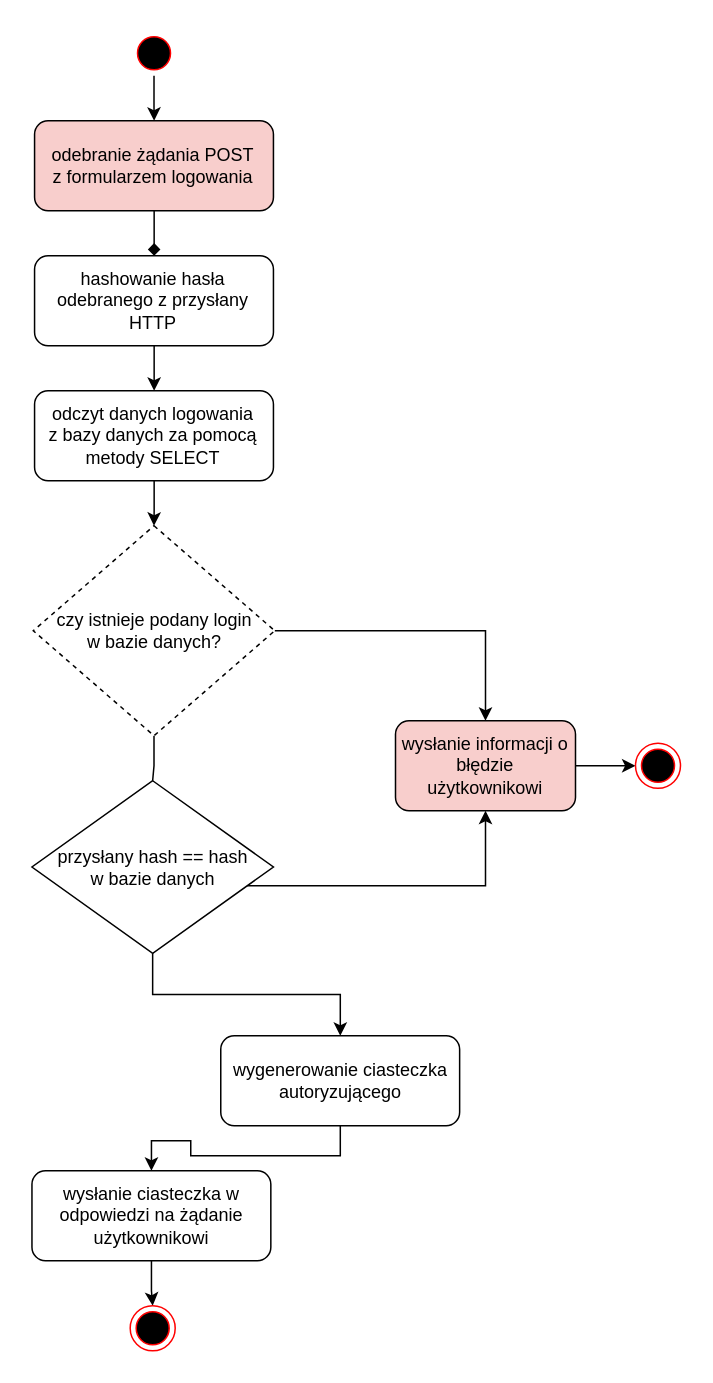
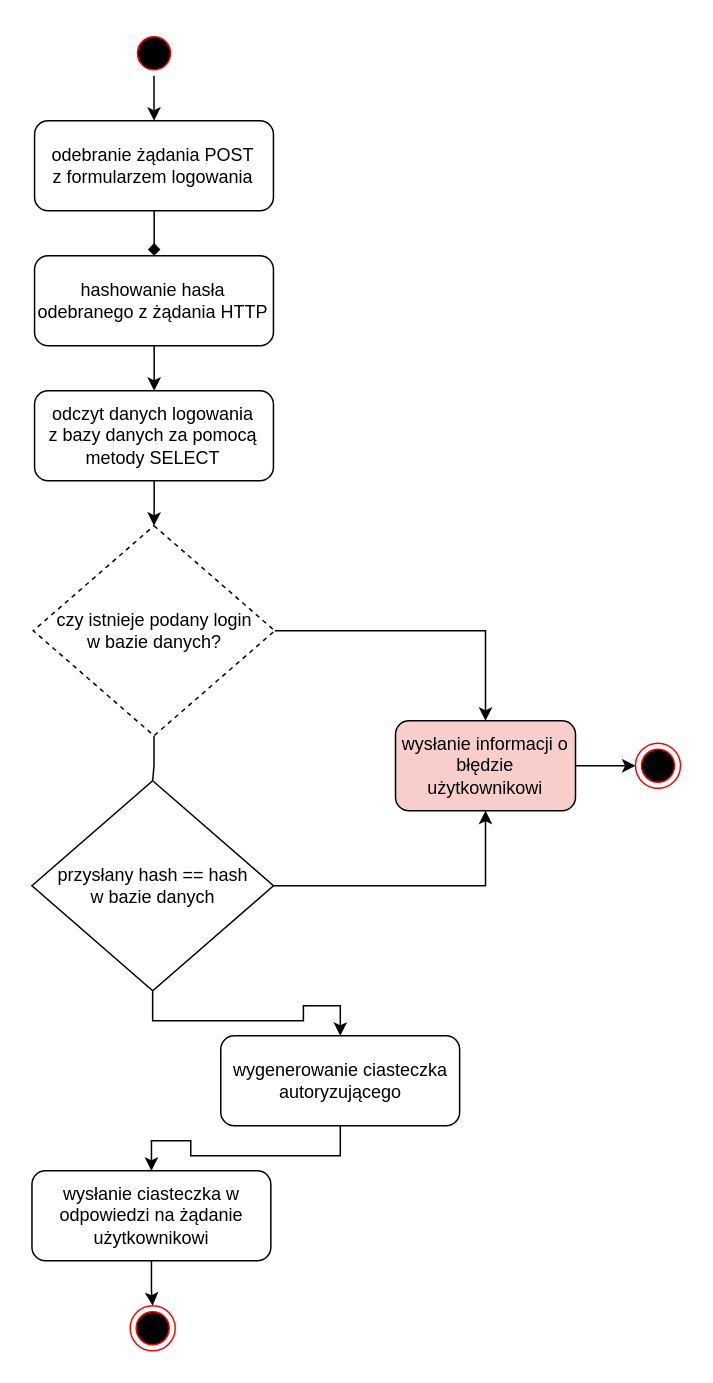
- <mxCell id="3" value="odebranie żądania POST &lt;br&gt;z formularzem logowania" style="rounded=1;whiteSpace=wrap;html=1;fillColor=#f8cecc;" vertex="1" parent="1"><mxGeometry x="22.38" y="80" width="159.25" height="60" as="geometry" /></mxCell>
+ <mxCell id="3" value="odebranie żądania POST &lt;br&gt;z formularzem logowania" style="rounded=1;whiteSpace=wrap;html=1;" vertex="1" parent="1"><mxGeometry x="22.38" y="80" width="159.25" height="60" as="geometry" /></mxCell>
- <mxCell id="5" value="hashowanie hasła odebranego z przysłany HTTP" style="rounded=1;whiteSpace=wrap;html=1;" vertex="1" parent="1"><mxGeometry x="22.38" y="170" width="159.25" height="60" as="geometry" /></mxCell>
+ <mxCell id="5" value="hashowanie hasła odebranego z żądania HTTP" style="rounded=1;whiteSpace=wrap;html=1;" vertex="1" parent="1"><mxGeometry x="22.38" y="170" width="159.25" height="60" as="geometry" /></mxCell>
- <mxCell id="13" value="przysłany hash == hash &lt;br&gt;w bazie danych" style="rhombus;whiteSpace=wrap;html=1;" vertex="1" parent="1"><mxGeometry x="20.64" y="520" width="160.99" height="115" as="geometry" /></mxCell>
+ <mxCell id="13" value="przysłany hash == hash &lt;br&gt;w bazie danych" style="rhombus;whiteSpace=wrap;html=1;" vertex="1" parent="1"><mxGeometry x="20.64" y="520" width="160.99" height="140" as="geometry" /></mxCell>
